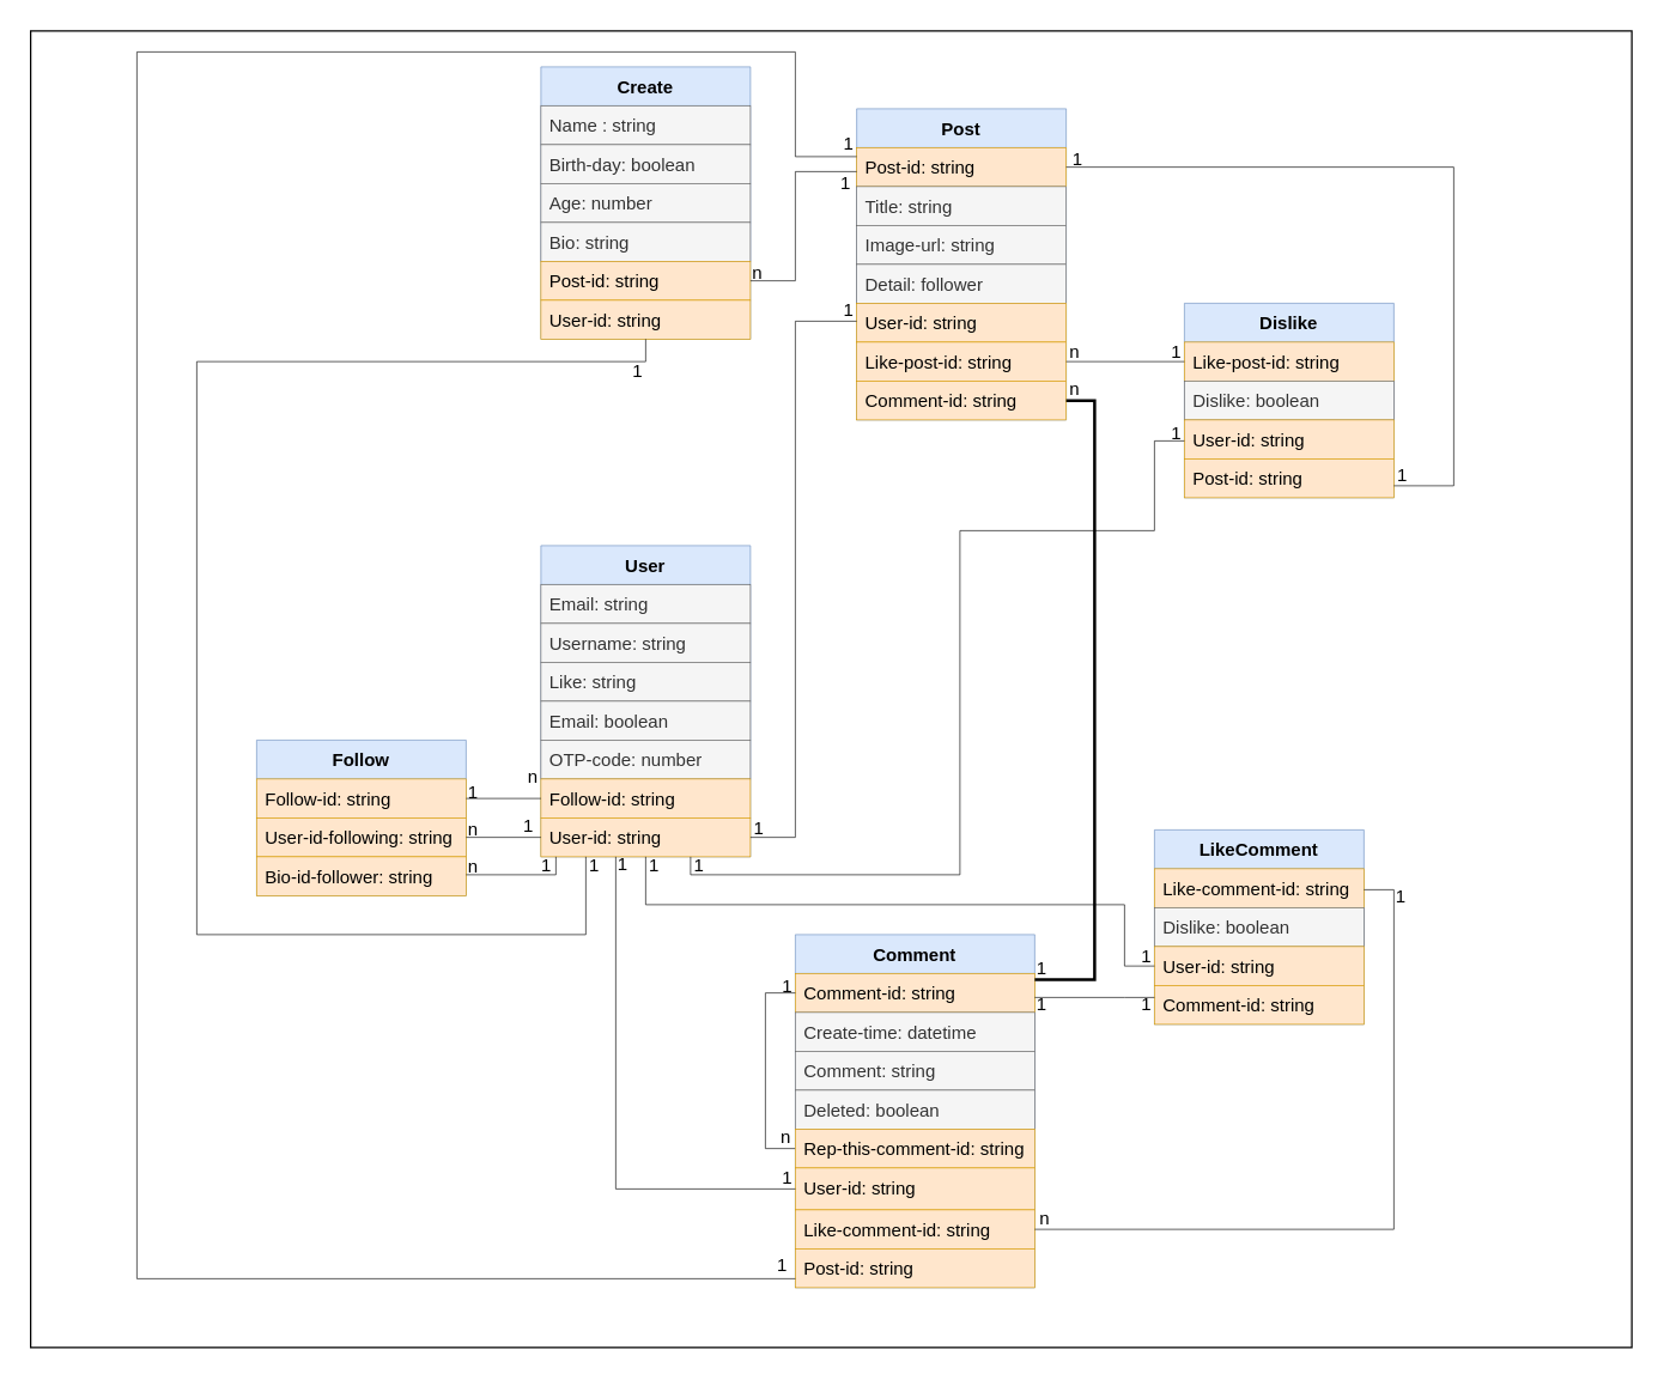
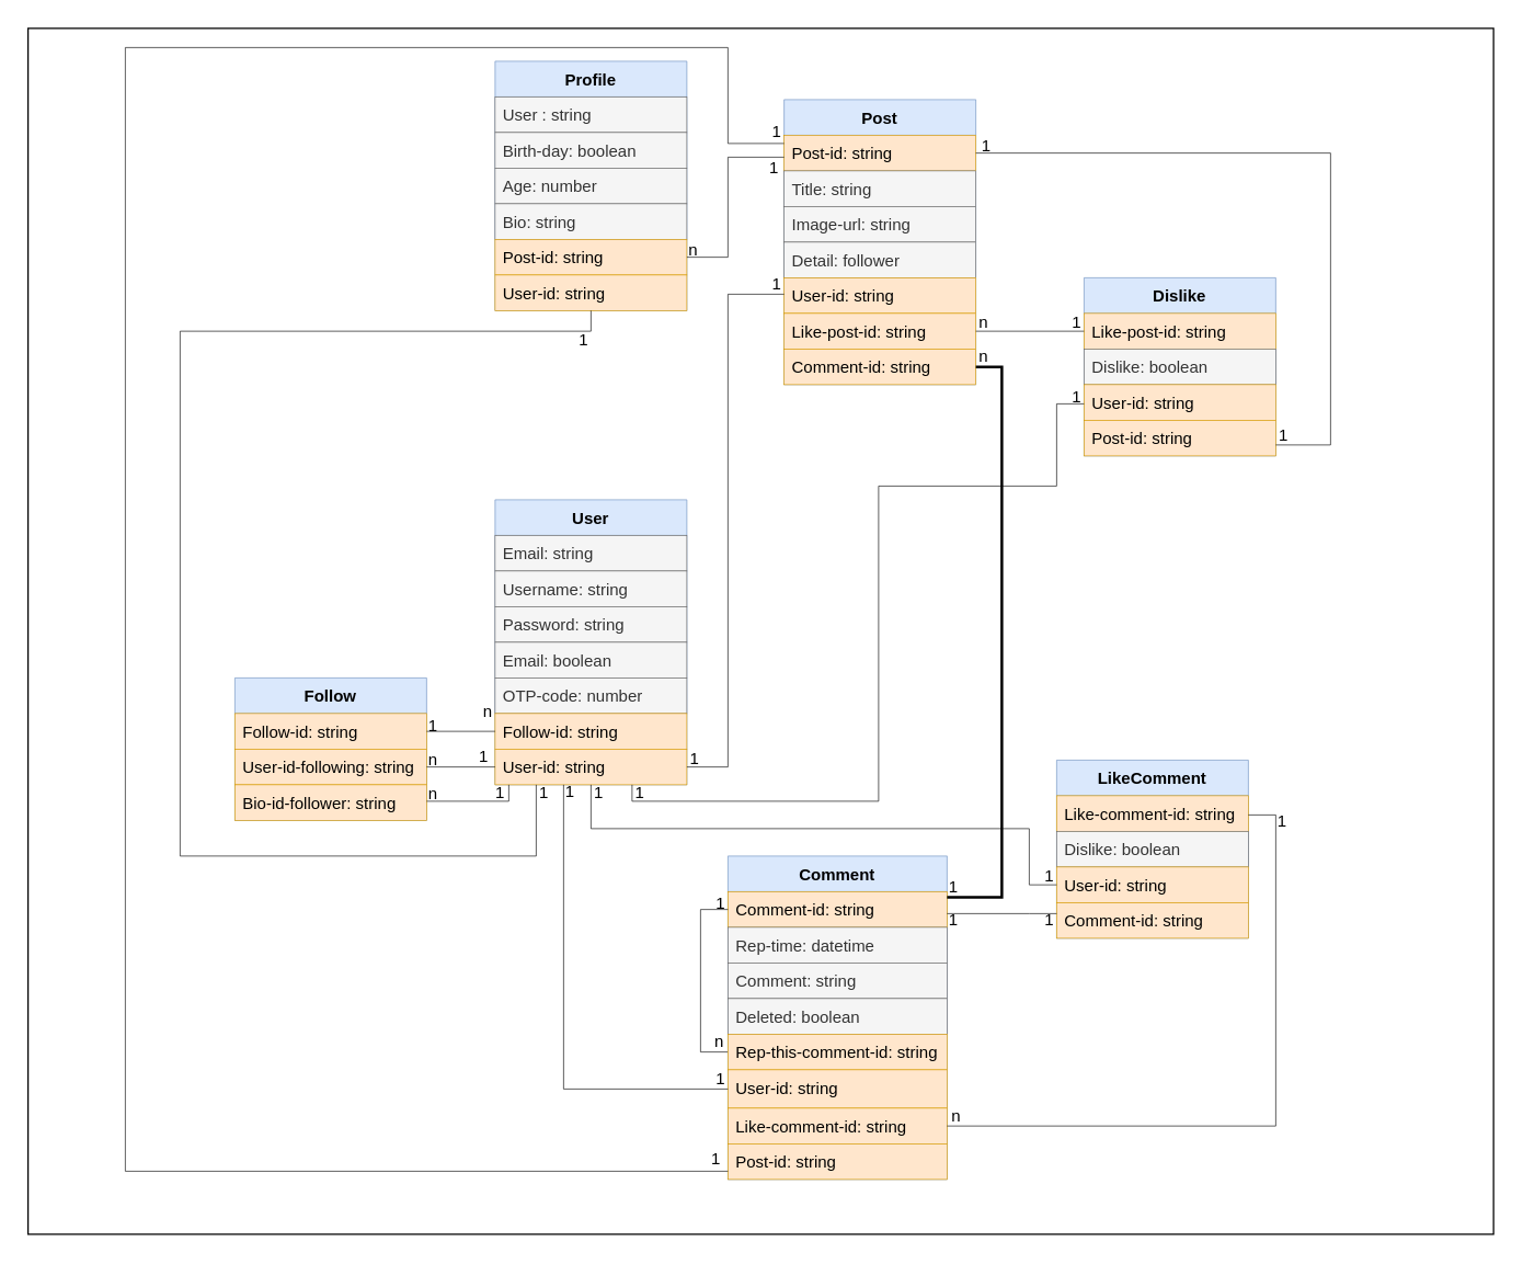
- <mxCell id="3" value="Create" style="swimlane;fontStyle=1;childLayout=stackLayout;horizontal=1;startSize=26;fillColor=#dae8fc;horizontalStack=0;resizeParent=1;resizeParentMax=0;resizeLast=0;collapsible=1;marginBottom=0;strokeColor=#6c8ebf;strokeWidth=0.5;" parent="1" vertex="1"><mxGeometry x="361" y="44" width="140" height="182" as="geometry" /></mxCell>
+ <mxCell id="3" value="Profile" style="swimlane;fontStyle=1;childLayout=stackLayout;horizontal=1;startSize=26;fillColor=#dae8fc;horizontalStack=0;resizeParent=1;resizeParentMax=0;resizeLast=0;collapsible=1;marginBottom=0;strokeColor=#6c8ebf;strokeWidth=0.5;" parent="1" vertex="1"><mxGeometry x="361" y="44" width="140" height="182" as="geometry" /></mxCell>
- <mxCell id="4" value="Name : string" style="text;strokeColor=#666666;fillColor=#f5f5f5;align=left;verticalAlign=top;spacingLeft=4;spacingRight=4;overflow=hidden;rotatable=0;points=[[0,0.5],[1,0.5]];portConstraint=eastwest;fontColor=#333333;strokeWidth=0.5;" parent="3" vertex="1"><mxGeometry y="26" width="140" height="26" as="geometry" /></mxCell>
+ <mxCell id="4" value="User : string" style="text;strokeColor=#666666;fillColor=#f5f5f5;align=left;verticalAlign=top;spacingLeft=4;spacingRight=4;overflow=hidden;rotatable=0;points=[[0,0.5],[1,0.5]];portConstraint=eastwest;fontColor=#333333;strokeWidth=0.5;" parent="3" vertex="1"><mxGeometry y="26" width="140" height="26" as="geometry" /></mxCell>
- <mxCell id="13" value="Like: string" style="text;align=left;verticalAlign=top;spacingLeft=4;spacingRight=4;overflow=hidden;rotatable=0;points=[[0,0.5],[1,0.5]];portConstraint=eastwest;fillColor=#f5f5f5;strokeColor=#666666;fontColor=#333333;strokeWidth=0.5;" parent="10" vertex="1"><mxGeometry y="78" width="140" height="26" as="geometry" /></mxCell>
+ <mxCell id="13" value="Password: string" style="text;align=left;verticalAlign=top;spacingLeft=4;spacingRight=4;overflow=hidden;rotatable=0;points=[[0,0.5],[1,0.5]];portConstraint=eastwest;fillColor=#f5f5f5;strokeColor=#666666;fontColor=#333333;strokeWidth=0.5;" parent="10" vertex="1"><mxGeometry y="78" width="140" height="26" as="geometry" /></mxCell>
- <mxCell id="32" value="Create-time: datetime" style="text;strokeColor=#666666;fillColor=#f5f5f5;align=left;verticalAlign=top;spacingLeft=4;spacingRight=4;overflow=hidden;rotatable=0;points=[[0,0.5],[1,0.5]];portConstraint=eastwest;fontColor=#333333;strokeWidth=0.5;" parent="30" vertex="1"><mxGeometry y="52" width="160" height="26" as="geometry" /></mxCell>
+ <mxCell id="32" value="Rep-time: datetime" style="text;strokeColor=#666666;fillColor=#f5f5f5;align=left;verticalAlign=top;spacingLeft=4;spacingRight=4;overflow=hidden;rotatable=0;points=[[0,0.5],[1,0.5]];portConstraint=eastwest;fontColor=#333333;strokeWidth=0.5;" parent="30" vertex="1"><mxGeometry y="52" width="160" height="26" as="geometry" /></mxCell>
